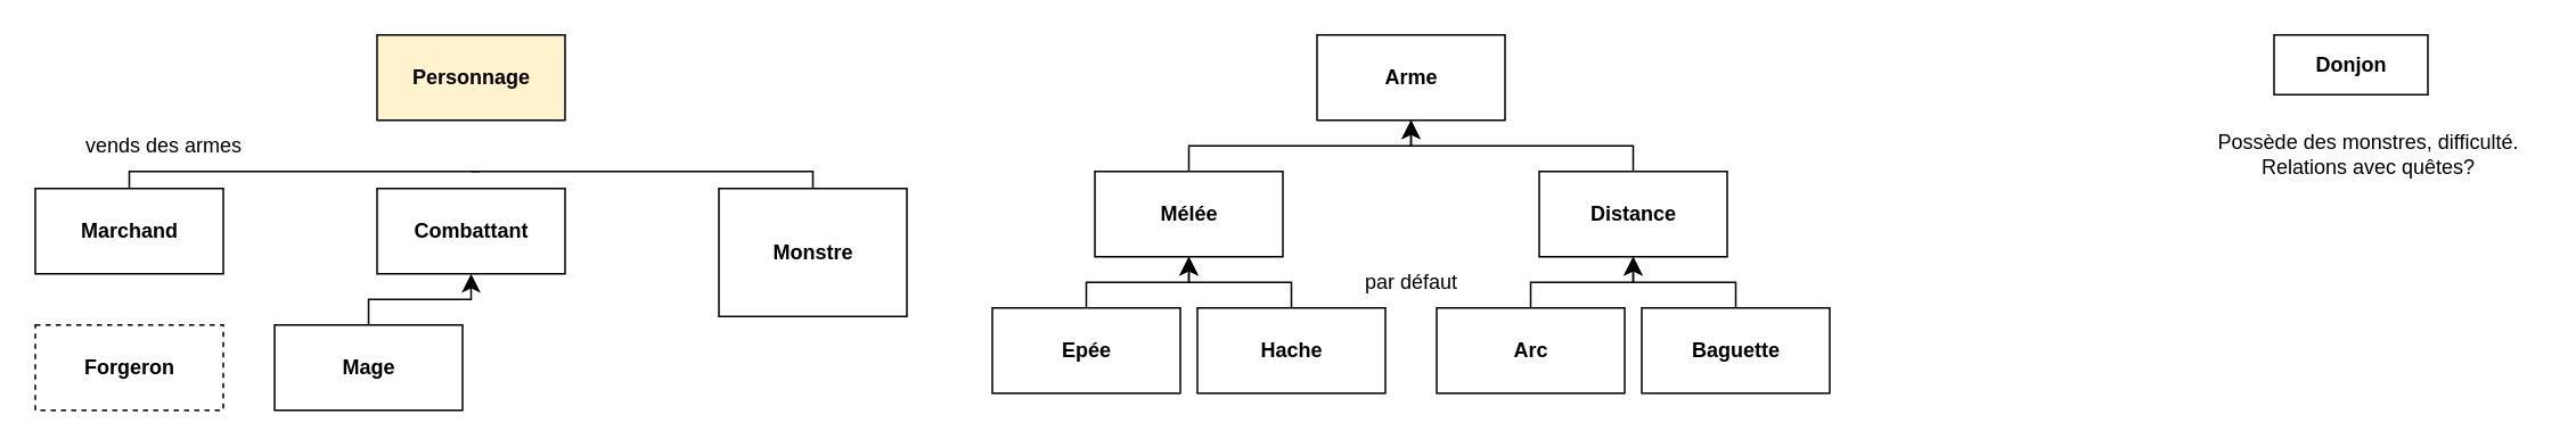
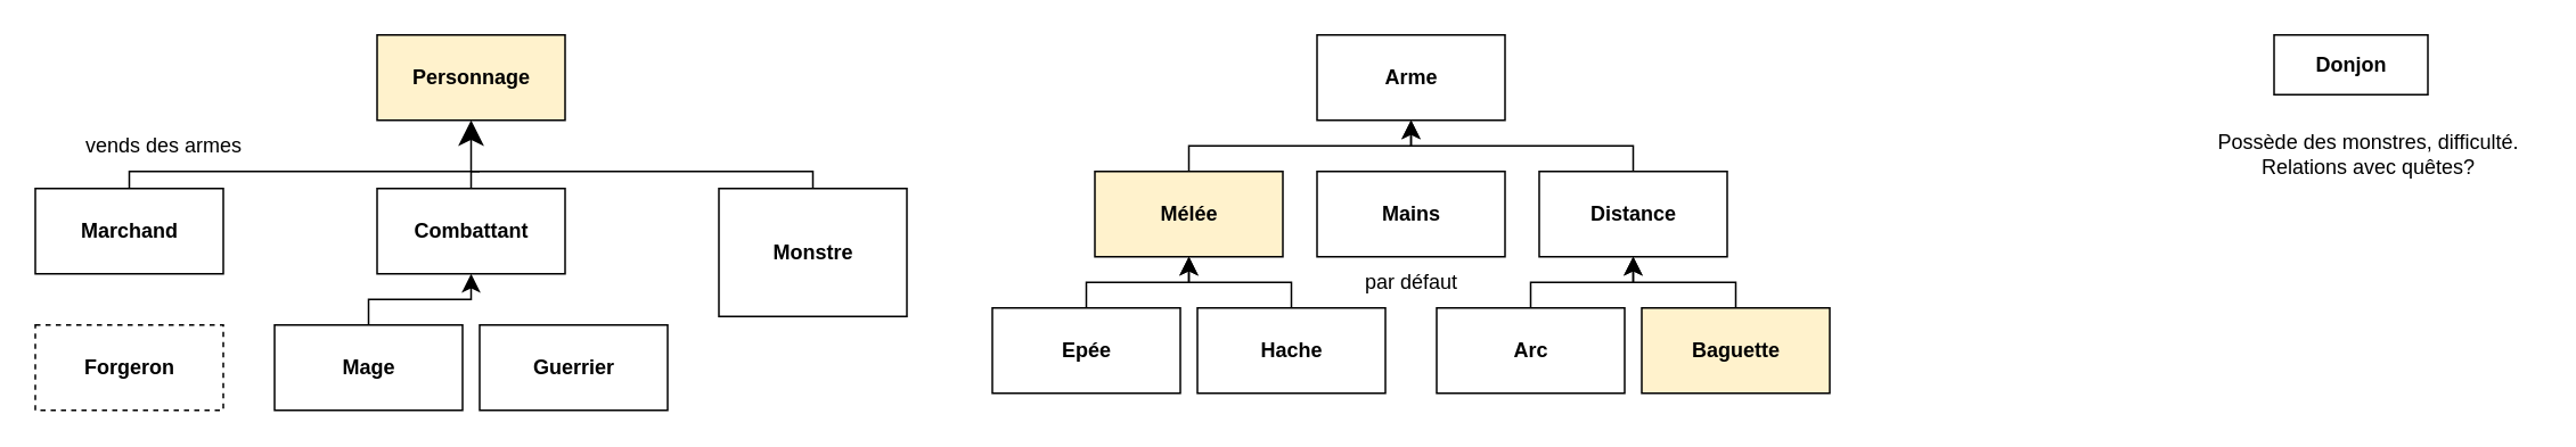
+ <mxCell id="17" value="" style="endArrow=classic;endFill=1;endSize=12;html=1;entryX=0.5;entryY=1;entryDx=0;entryDy=0;" parent="1" source="15" target="2" edge="1"><mxGeometry width="160" relative="1" as="geometry"><mxPoint x="520" y="200" as="sourcePoint" /><mxPoint x="390" y="100" as="targetPoint" /></mxGeometry></mxCell>
- <mxCell id="9" value="Mélée" style="html=1;fontStyle=1" parent="1" vertex="1"><mxGeometry x="640" y="100" width="110" height="50" as="geometry" /></mxCell>
+ <mxCell id="9" value="Mélée" style="html=1;fontStyle=1;fillColor=#fff2cc;" parent="1" vertex="1"><mxGeometry x="640" y="100" width="110" height="50" as="geometry" /></mxCell>
+ <mxCell id="27" value="Mains" style="html=1;fontStyle=1" parent="1" vertex="1"><mxGeometry x="770" y="100" width="110" height="50" as="geometry" /></mxCell>
- <mxCell id="12" value="Baguette" style="html=1;fontStyle=1" parent="1" vertex="1"><mxGeometry x="960" y="180" width="110" height="50" as="geometry" /></mxCell>
+ <mxCell id="12" value="Baguette" style="html=1;fontStyle=1;fillColor=#fff2cc;" parent="1" vertex="1"><mxGeometry x="960" y="180" width="110" height="50" as="geometry" /></mxCell>
+ <mxCell id="4" value="Guerrier" style="html=1;fontStyle=1" parent="1" vertex="1"><mxGeometry x="280" y="190" width="110" height="50" as="geometry" /></mxCell>
